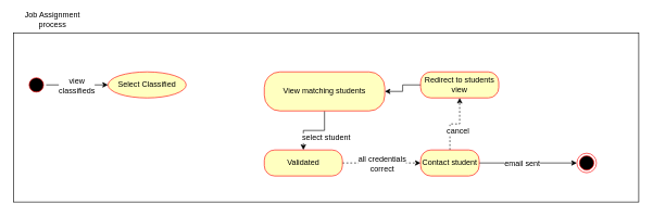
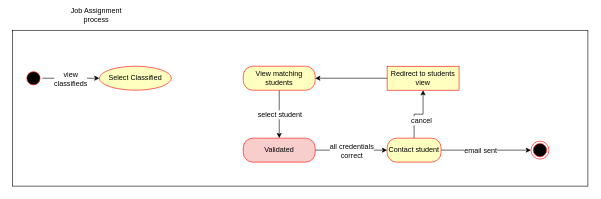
- <mxCell id="20" value="Job Assignment process" style="text;html=1;strokeColor=none;fillColor=none;align=center;verticalAlign=middle;whiteSpace=wrap;rounded=0;" vertex="1" parent="1"><mxGeometry x="20" y="20" width="120" height="20" as="geometry" /></mxCell>
+ <mxCell id="20" value="Job Assignment process" style="text;html=1;strokeColor=none;fillColor=none;align=center;verticalAlign=middle;whiteSpace=wrap;rounded=0;" vertex="1" parent="1"><mxGeometry x="100" y="15" width="120" height="20" as="geometry" /></mxCell>
- <mxCell id="14" value="Redirect to students view" style="rounded=1;whiteSpace=wrap;html=1;arcSize=40;fontColor=#000000;fillColor=#ffffc0;strokeColor=#ff0000;" vertex="1" parent="1"><mxGeometry x="645" y="110" width="120" height="40" as="geometry" /></mxCell>
+ <mxCell id="14" value="Redirect to students view" style="whiteSpace=wrap;html=1;arcSize=40;fontColor=#000000;fillColor=#ffffc0;strokeColor=#ff0000;rounded=0;" vertex="1" parent="1"><mxGeometry x="645" y="110" width="120" height="40" as="geometry" /></mxCell>
- <mxCell id="9" value="View matching students" style="rounded=1;whiteSpace=wrap;html=1;arcSize=40;fontColor=#000000;fillColor=#ffffc0;strokeColor=#ff0000;" vertex="1" parent="1"><mxGeometry x="405" y="110" width="185" height="60" as="geometry" /></mxCell>
+ <mxCell id="9" value="View matching students" style="rounded=1;whiteSpace=wrap;html=1;arcSize=40;fontColor=#000000;fillColor=#ffffc0;strokeColor=#ff0000;" vertex="1" parent="1"><mxGeometry x="405" y="110" width="120" height="40" as="geometry" /></mxCell>
- <mxCell id="17" style="edgeStyle=orthogonalEdgeStyle;rounded=0;orthogonalLoop=1;jettySize=auto;html=1;dashed=1;" edge="1" parent="1" source="18" target="14"><mxGeometry relative="1" as="geometry" /></mxCell>
+ <mxCell id="17" style="edgeStyle=orthogonalEdgeStyle;rounded=0;orthogonalLoop=1;jettySize=auto;html=1;" edge="1" parent="1" source="18" target="14"><mxGeometry relative="1" as="geometry" /></mxCell>
- <mxCell id="12" value="Validated" style="rounded=1;whiteSpace=wrap;html=1;arcSize=40;fontColor=#000000;fillColor=#ffffc0;strokeColor=#ff0000;" vertex="1" parent="1"><mxGeometry x="405" y="230" width="120" height="40" as="geometry" /></mxCell>
+ <mxCell id="12" value="Validated" style="rounded=1;whiteSpace=wrap;html=1;arcSize=40;fontColor=#000000;fillColor=#f8cecc;strokeColor=#ff0000;" vertex="1" parent="1"><mxGeometry x="405" y="230" width="120" height="40" as="geometry" /></mxCell>
- <mxCell id="10" style="edgeStyle=orthogonalEdgeStyle;rounded=0;orthogonalLoop=1;jettySize=auto;html=1;exitX=1;exitY=0.5;exitDx=0;exitDy=0;dashed=1;" edge="1" parent="1" source="12" target="18"><mxGeometry relative="1" as="geometry" /></mxCell>
+ <mxCell id="10" style="edgeStyle=orthogonalEdgeStyle;rounded=0;orthogonalLoop=1;jettySize=auto;html=1;exitX=1;exitY=0.5;exitDx=0;exitDy=0;" edge="1" parent="1" source="12" target="18"><mxGeometry relative="1" as="geometry" /></mxCell>
